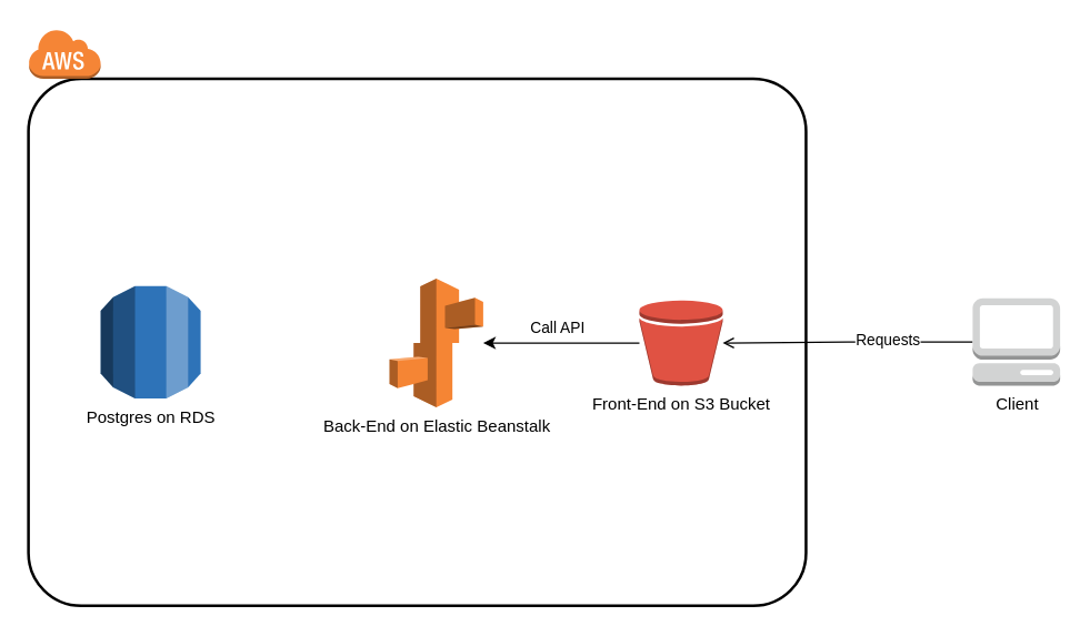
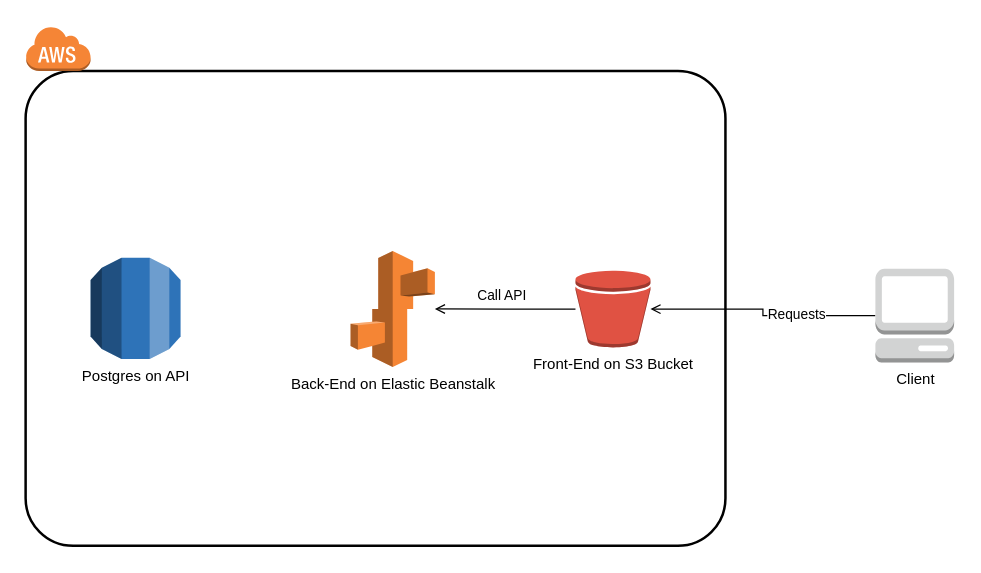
- <mxCell id="11" value="Client&lt;br&gt;" style="outlineConnect=0;dashed=0;verticalLabelPosition=bottom;verticalAlign=top;align=center;html=1;shape=mxgraph.aws3.management_console;fillColor=#D2D3D3;gradientColor=none;" vertex="1" parent="1"><mxGeometry x="700" y="214.25" width="63" height="63" as="geometry" /></mxCell>
+ <mxCell id="11" value="Client&lt;br&gt;" style="outlineConnect=0;dashed=0;verticalLabelPosition=bottom;verticalAlign=top;align=center;html=1;shape=mxgraph.aws3.management_console;fillColor=#D2D3D3;gradientColor=none;" vertex="1" parent="1"><mxGeometry x="700" y="214.25" width="63" height="75" as="geometry" /></mxCell>
- <mxCell id="4" style="edgeStyle=orthogonalEdgeStyle;rounded=0;orthogonalLoop=1;jettySize=auto;html=1;" edge="1" parent="1" source="6" target="7"><mxGeometry relative="1" as="geometry" /></mxCell>
+ <mxCell id="4" style="edgeStyle=orthogonalEdgeStyle;rounded=0;orthogonalLoop=1;jettySize=auto;html=1;endArrow=open;" edge="1" parent="1" source="6" target="7"><mxGeometry relative="1" as="geometry" /></mxCell>
- <mxCell id="8" value="Postgres on RDS" style="outlineConnect=0;dashed=0;verticalLabelPosition=bottom;verticalAlign=top;align=center;html=1;shape=mxgraph.aws3.rds;fillColor=#2E73B8;gradientColor=none;" vertex="1" parent="1"><mxGeometry x="72" y="205.5" width="72" height="81" as="geometry" /></mxCell>
+ <mxCell id="8" value="Postgres on API" style="outlineConnect=0;dashed=0;verticalLabelPosition=bottom;verticalAlign=top;align=center;html=1;shape=mxgraph.aws3.rds;fillColor=#2E73B8;gradientColor=none;" vertex="1" parent="1"><mxGeometry x="72" y="205.5" width="72" height="81" as="geometry" /></mxCell>
